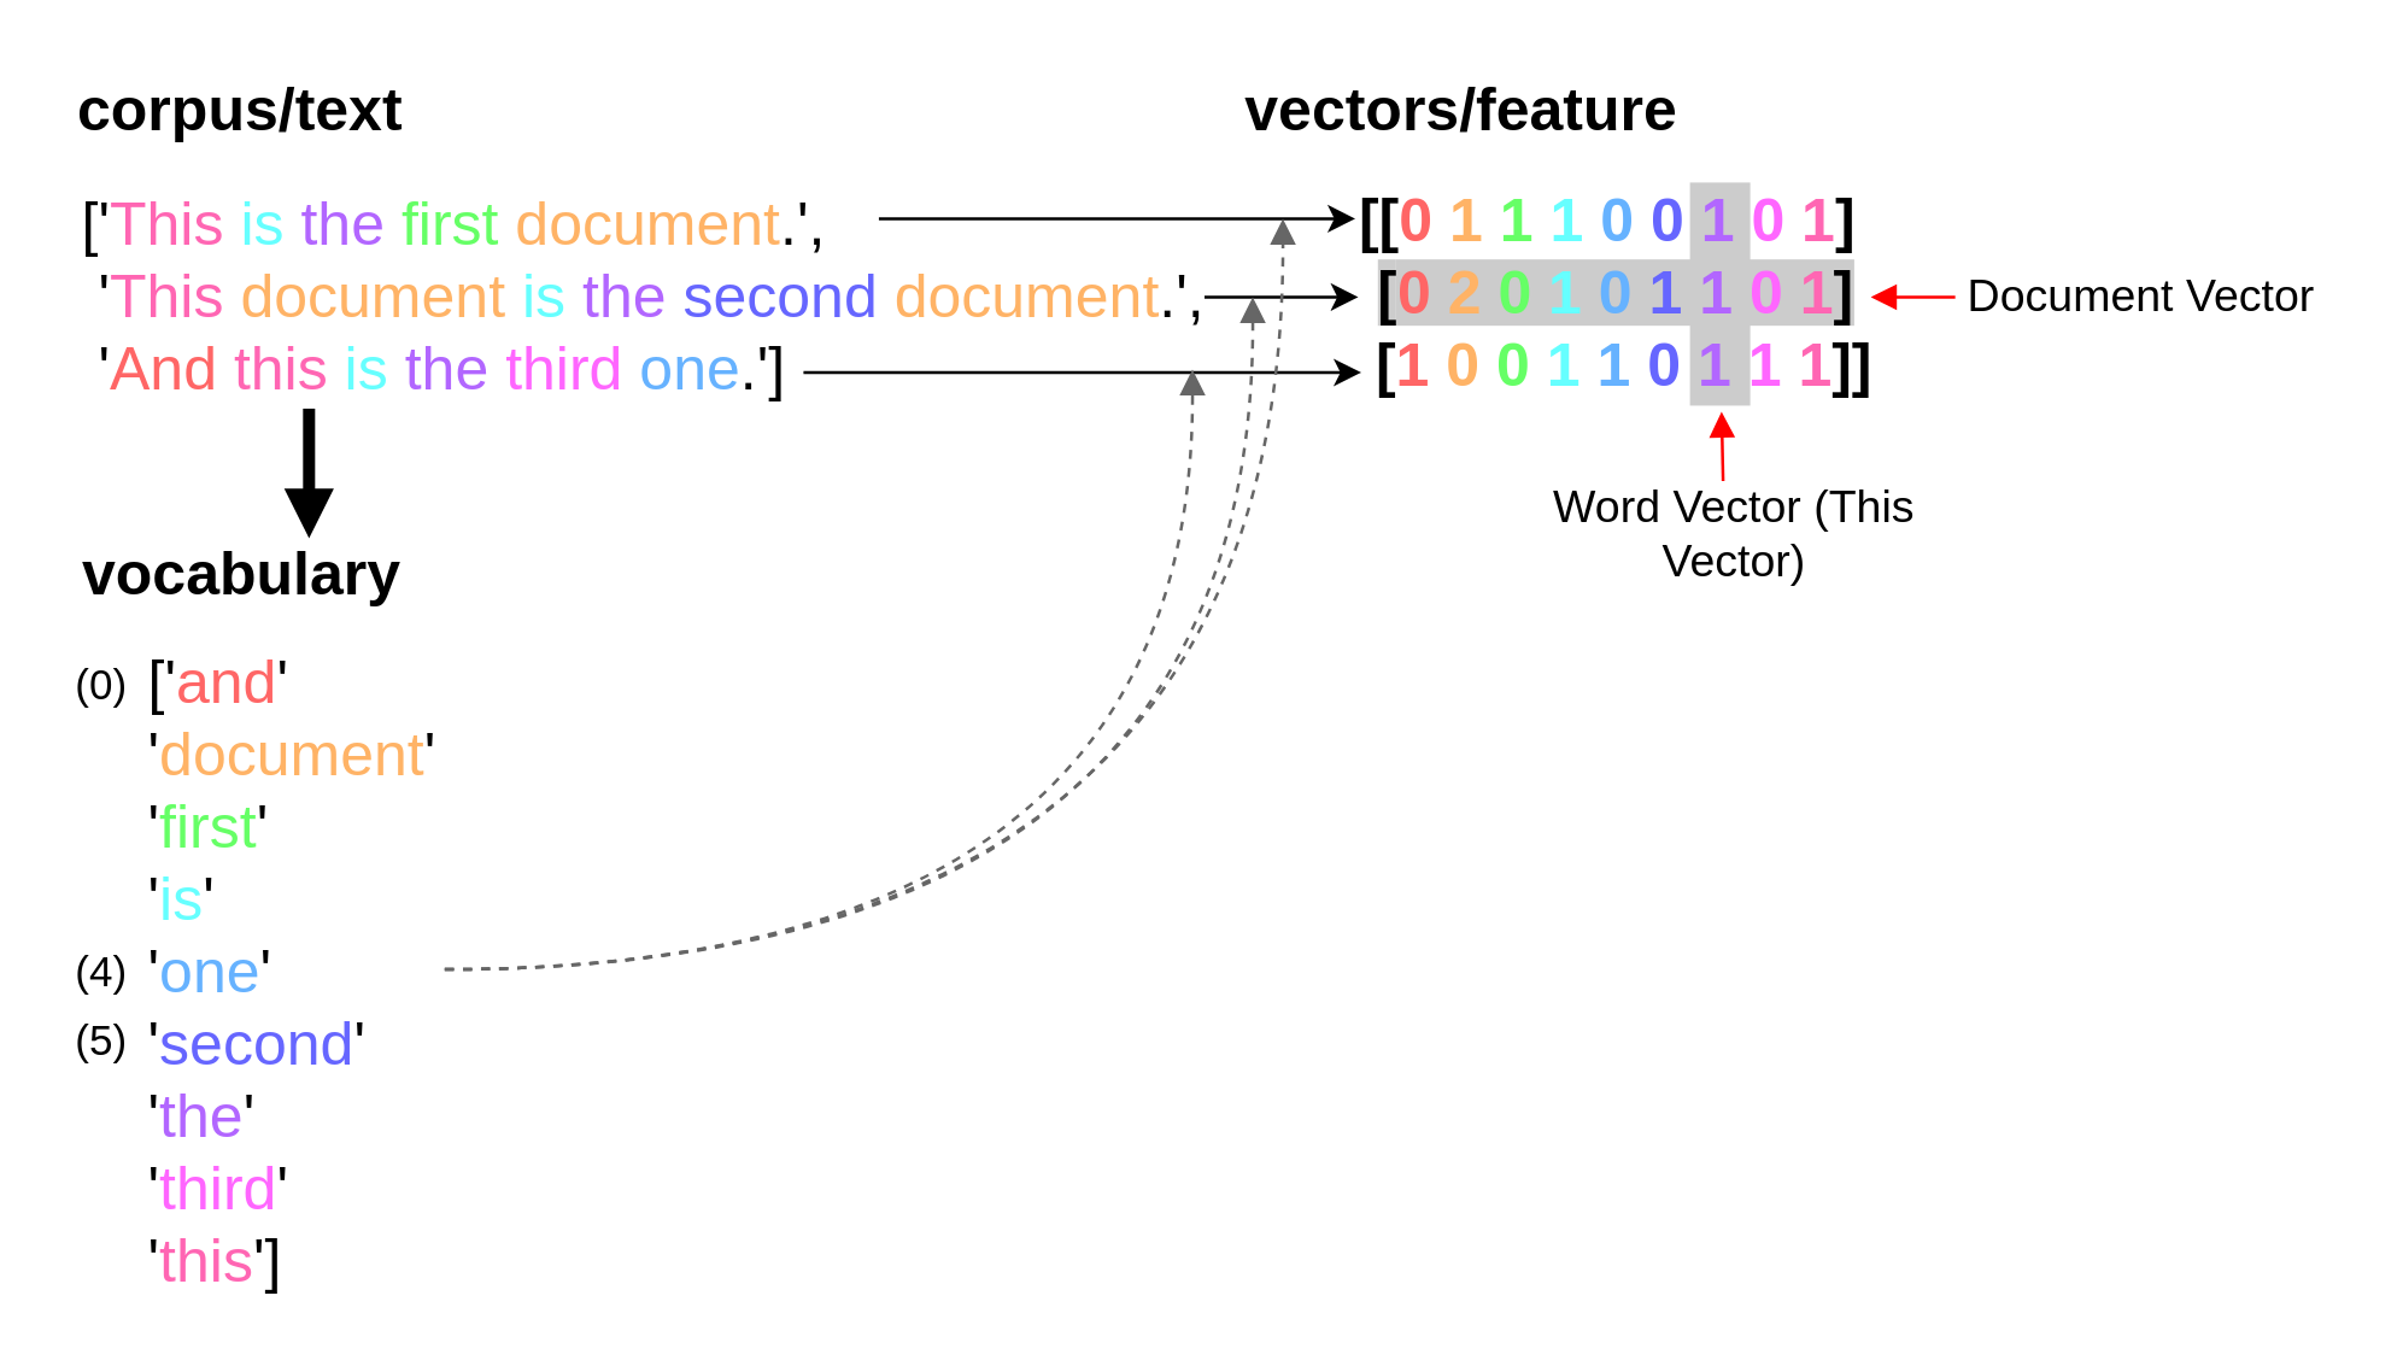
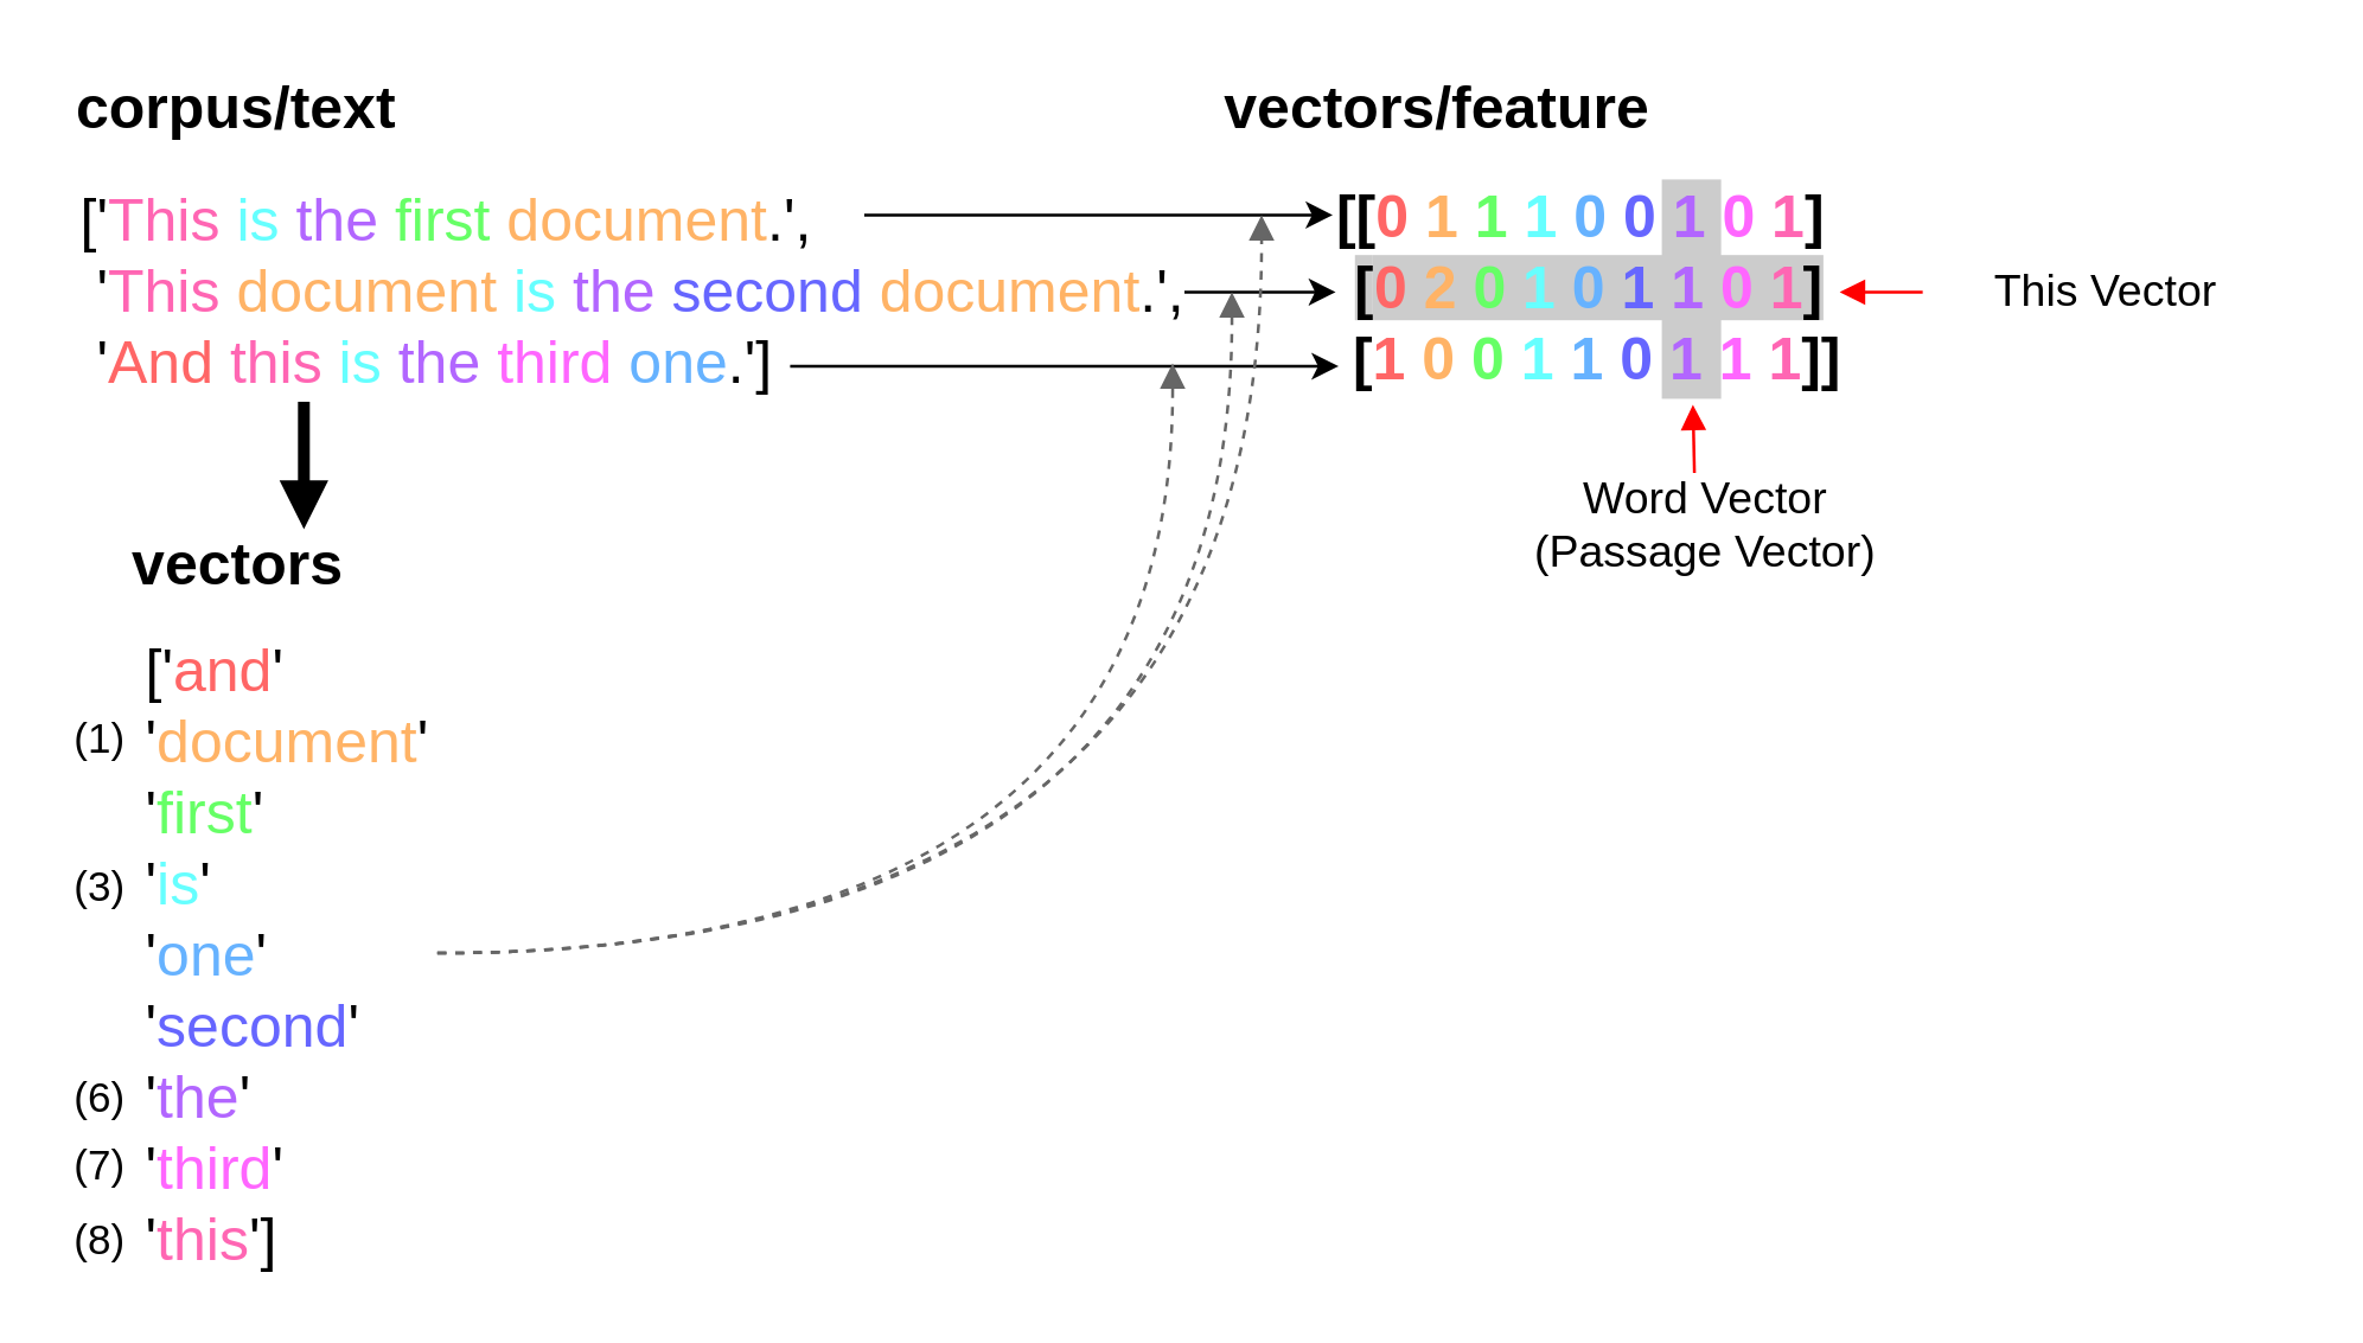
- <mxCell id="24" value="Document Vector" style="text;html=1;strokeColor=none;fillColor=none;align=center;verticalAlign=middle;whiteSpace=wrap;rounded=0;fontSize=15;fontStyle=0" vertex="1" parent="1"><mxGeometry x="645" y="83" width="130" height="28" as="geometry" /></mxCell>
+ <mxCell id="24" value="This Vector" style="text;html=1;strokeColor=none;fillColor=none;align=center;verticalAlign=middle;whiteSpace=wrap;rounded=0;fontSize=15;fontStyle=0" vertex="1" parent="1"><mxGeometry x="645" y="83" width="130" height="28" as="geometry" /></mxCell>
- <mxCell id="27" value="Word Vector (This Vector)" style="text;html=1;strokeColor=none;fillColor=none;align=center;verticalAlign=middle;whiteSpace=wrap;rounded=0;fontSize=15;fontStyle=0" vertex="1" parent="1"><mxGeometry x="510" y="162" width="130" height="28" as="geometry" /></mxCell>
+ <mxCell id="27" value="Word Vector (Passage Vector)" style="text;html=1;strokeColor=none;fillColor=none;align=center;verticalAlign=middle;whiteSpace=wrap;rounded=0;fontSize=15;fontStyle=0" vertex="1" parent="1"><mxGeometry x="510" y="162" width="130" height="28" as="geometry" /></mxCell>
- <mxCell id="5" value="vocabulary" style="text;html=1;strokeColor=none;fillColor=none;align=center;verticalAlign=middle;whiteSpace=wrap;rounded=0;fontSize=20;fontStyle=1" vertex="1" parent="1"><mxGeometry y="174" width="110" height="30" as="geometry" x="25" /></mxCell>
+ <mxCell id="5" value="vectors" style="text;html=1;strokeColor=none;fillColor=none;align=center;verticalAlign=middle;whiteSpace=wrap;rounded=0;fontSize=20;fontStyle=1" vertex="1" parent="1"><mxGeometry y="174" width="110" height="30" as="geometry" x="25" /></mxCell>
- <mxCell id="16" value="(0)" style="text;html=1;strokeColor=none;fillColor=none;align=center;verticalAlign=middle;whiteSpace=wrap;rounded=0;fontSize=14;fontColor=#000000;" vertex="1" parent="1"><mxGeometry x="20" y="217" width="27" height="20" as="geometry" /></mxCell>
+ <mxCell id="17" value="(1)" style="text;html=1;strokeColor=none;fillColor=none;align=center;verticalAlign=middle;whiteSpace=wrap;rounded=0;fontSize=14;fontColor=#000000;" vertex="1" parent="1"><mxGeometry x="20" y="239" width="27" height="20" as="geometry" /></mxCell>
+ <mxCell id="18" value="(3)" style="text;html=1;strokeColor=none;fillColor=none;align=center;verticalAlign=middle;whiteSpace=wrap;rounded=0;fontSize=14;fontColor=#000000;" vertex="1" parent="1"><mxGeometry x="20" y="289" width="27" height="20" as="geometry" /></mxCell>
- <mxCell id="19" value="(4)" style="text;html=1;strokeColor=none;fillColor=none;align=center;verticalAlign=middle;whiteSpace=wrap;rounded=0;fontSize=14;fontColor=#000000;" vertex="1" parent="1"><mxGeometry x="20" y="312" width="27" height="20" as="geometry" /></mxCell>
- <mxCell id="20" value="(5)" style="text;html=1;strokeColor=none;fillColor=none;align=center;verticalAlign=middle;whiteSpace=wrap;rounded=0;fontSize=14;fontColor=#000000;" vertex="1" parent="1"><mxGeometry x="20" y="335" width="27" height="20" as="geometry" /></mxCell>
+ <mxCell id="21" value="(6)" style="text;html=1;strokeColor=none;fillColor=none;align=center;verticalAlign=middle;whiteSpace=wrap;rounded=0;fontSize=14;fontColor=#000000;" vertex="1" parent="1"><mxGeometry x="20" y="360" width="27" height="20" as="geometry" /></mxCell>
+ <mxCell id="22" value="(7)" style="text;html=1;strokeColor=none;fillColor=none;align=center;verticalAlign=middle;whiteSpace=wrap;rounded=0;fontSize=14;fontColor=#000000;" vertex="1" parent="1"><mxGeometry x="20" y="383" width="27" height="20" as="geometry" /></mxCell>
+ <mxCell id="23" value="(8)" style="text;html=1;strokeColor=none;fillColor=none;align=center;verticalAlign=middle;whiteSpace=wrap;rounded=0;fontSize=14;fontColor=#000000;" vertex="1" parent="1"><mxGeometry x="20" y="408" width="27" height="20" as="geometry" /></mxCell>
